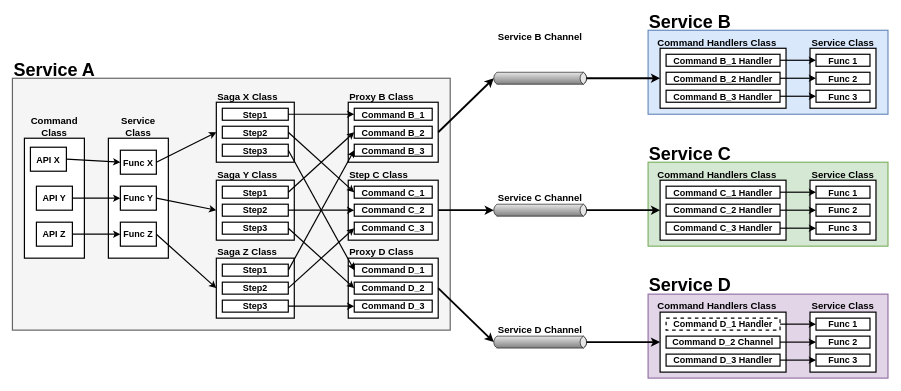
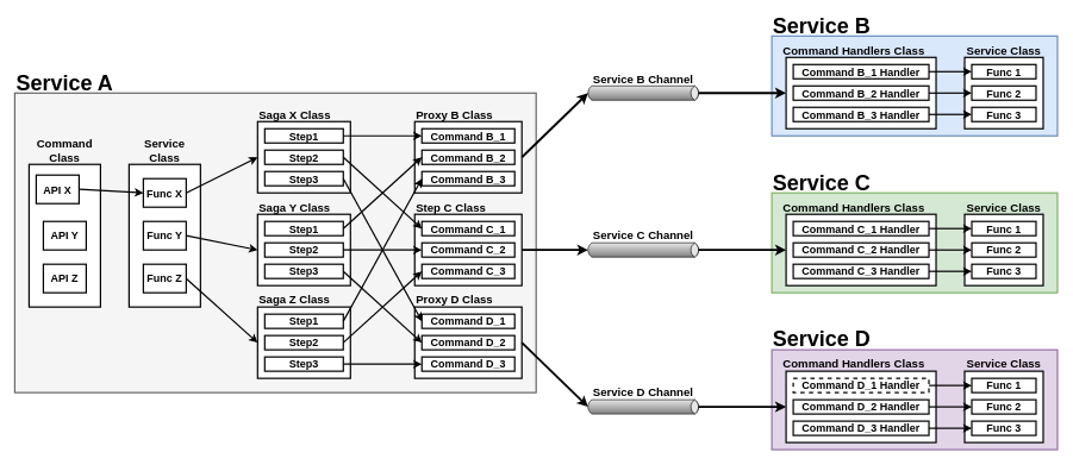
- <mxCell id="59" value="&lt;font style=&quot;font-size: 16px&quot;&gt;&lt;b&gt;Service B Channel&lt;/b&gt;&lt;/font&gt;" style="text;html=1;strokeColor=none;fillColor=none;align=center;verticalAlign=middle;whiteSpace=wrap;rounded=0;" vertex="1" parent="1"><mxGeometry x="820" y="50" width="160" height="20" as="geometry" /></mxCell>
+ <mxCell id="59" value="&lt;font style=&quot;font-size: 16px&quot;&gt;&lt;b&gt;Service B Channel&lt;/b&gt;&lt;/font&gt;" style="text;html=1;strokeColor=none;fillColor=none;align=center;verticalAlign=middle;whiteSpace=wrap;rounded=0;" vertex="1" parent="1"><mxGeometry x="820" y="100" width="160" height="20" as="geometry" /></mxCell>
- <mxCell id="14" value="" style="endArrow=classic;html=1;entryX=0;entryY=0.5;entryDx=0;entryDy=0;exitX=1;exitY=0.5;exitDx=0;exitDy=0;strokeWidth=2;" edge="1" parent="1" source="8" target="11"><mxGeometry width="50" height="50" relative="1" as="geometry"><mxPoint x="470" y="360" as="sourcePoint" /><mxPoint x="550" y="360" as="targetPoint" /></mxGeometry></mxCell>
- <mxCell id="15" value="" style="endArrow=classic;html=1;entryX=0;entryY=0.5;entryDx=0;entryDy=0;exitX=1;exitY=0.5;exitDx=0;exitDy=0;strokeWidth=2;" edge="1" parent="1" source="9" target="12"><mxGeometry width="50" height="50" relative="1" as="geometry"><mxPoint x="210" y="540" as="sourcePoint" /><mxPoint x="290" y="540" as="targetPoint" /></mxGeometry></mxCell>
- <mxCell id="95" value="&lt;font style=&quot;font-size: 15px&quot;&gt;&lt;b&gt;Command D_2 Channel&lt;/b&gt;&lt;/font&gt;" style="rounded=0;whiteSpace=wrap;html=1;strokeWidth=2;" vertex="1" parent="1"><mxGeometry x="1110" y="560" width="190" height="20" as="geometry" /></mxCell>
+ <mxCell id="95" value="&lt;font style=&quot;font-size: 15px&quot;&gt;&lt;b&gt;Command D_2 Handler&lt;/b&gt;&lt;/font&gt;" style="rounded=0;whiteSpace=wrap;html=1;strokeWidth=2;" vertex="1" parent="1"><mxGeometry x="1110" y="560" width="190" height="20" as="geometry" /></mxCell>
